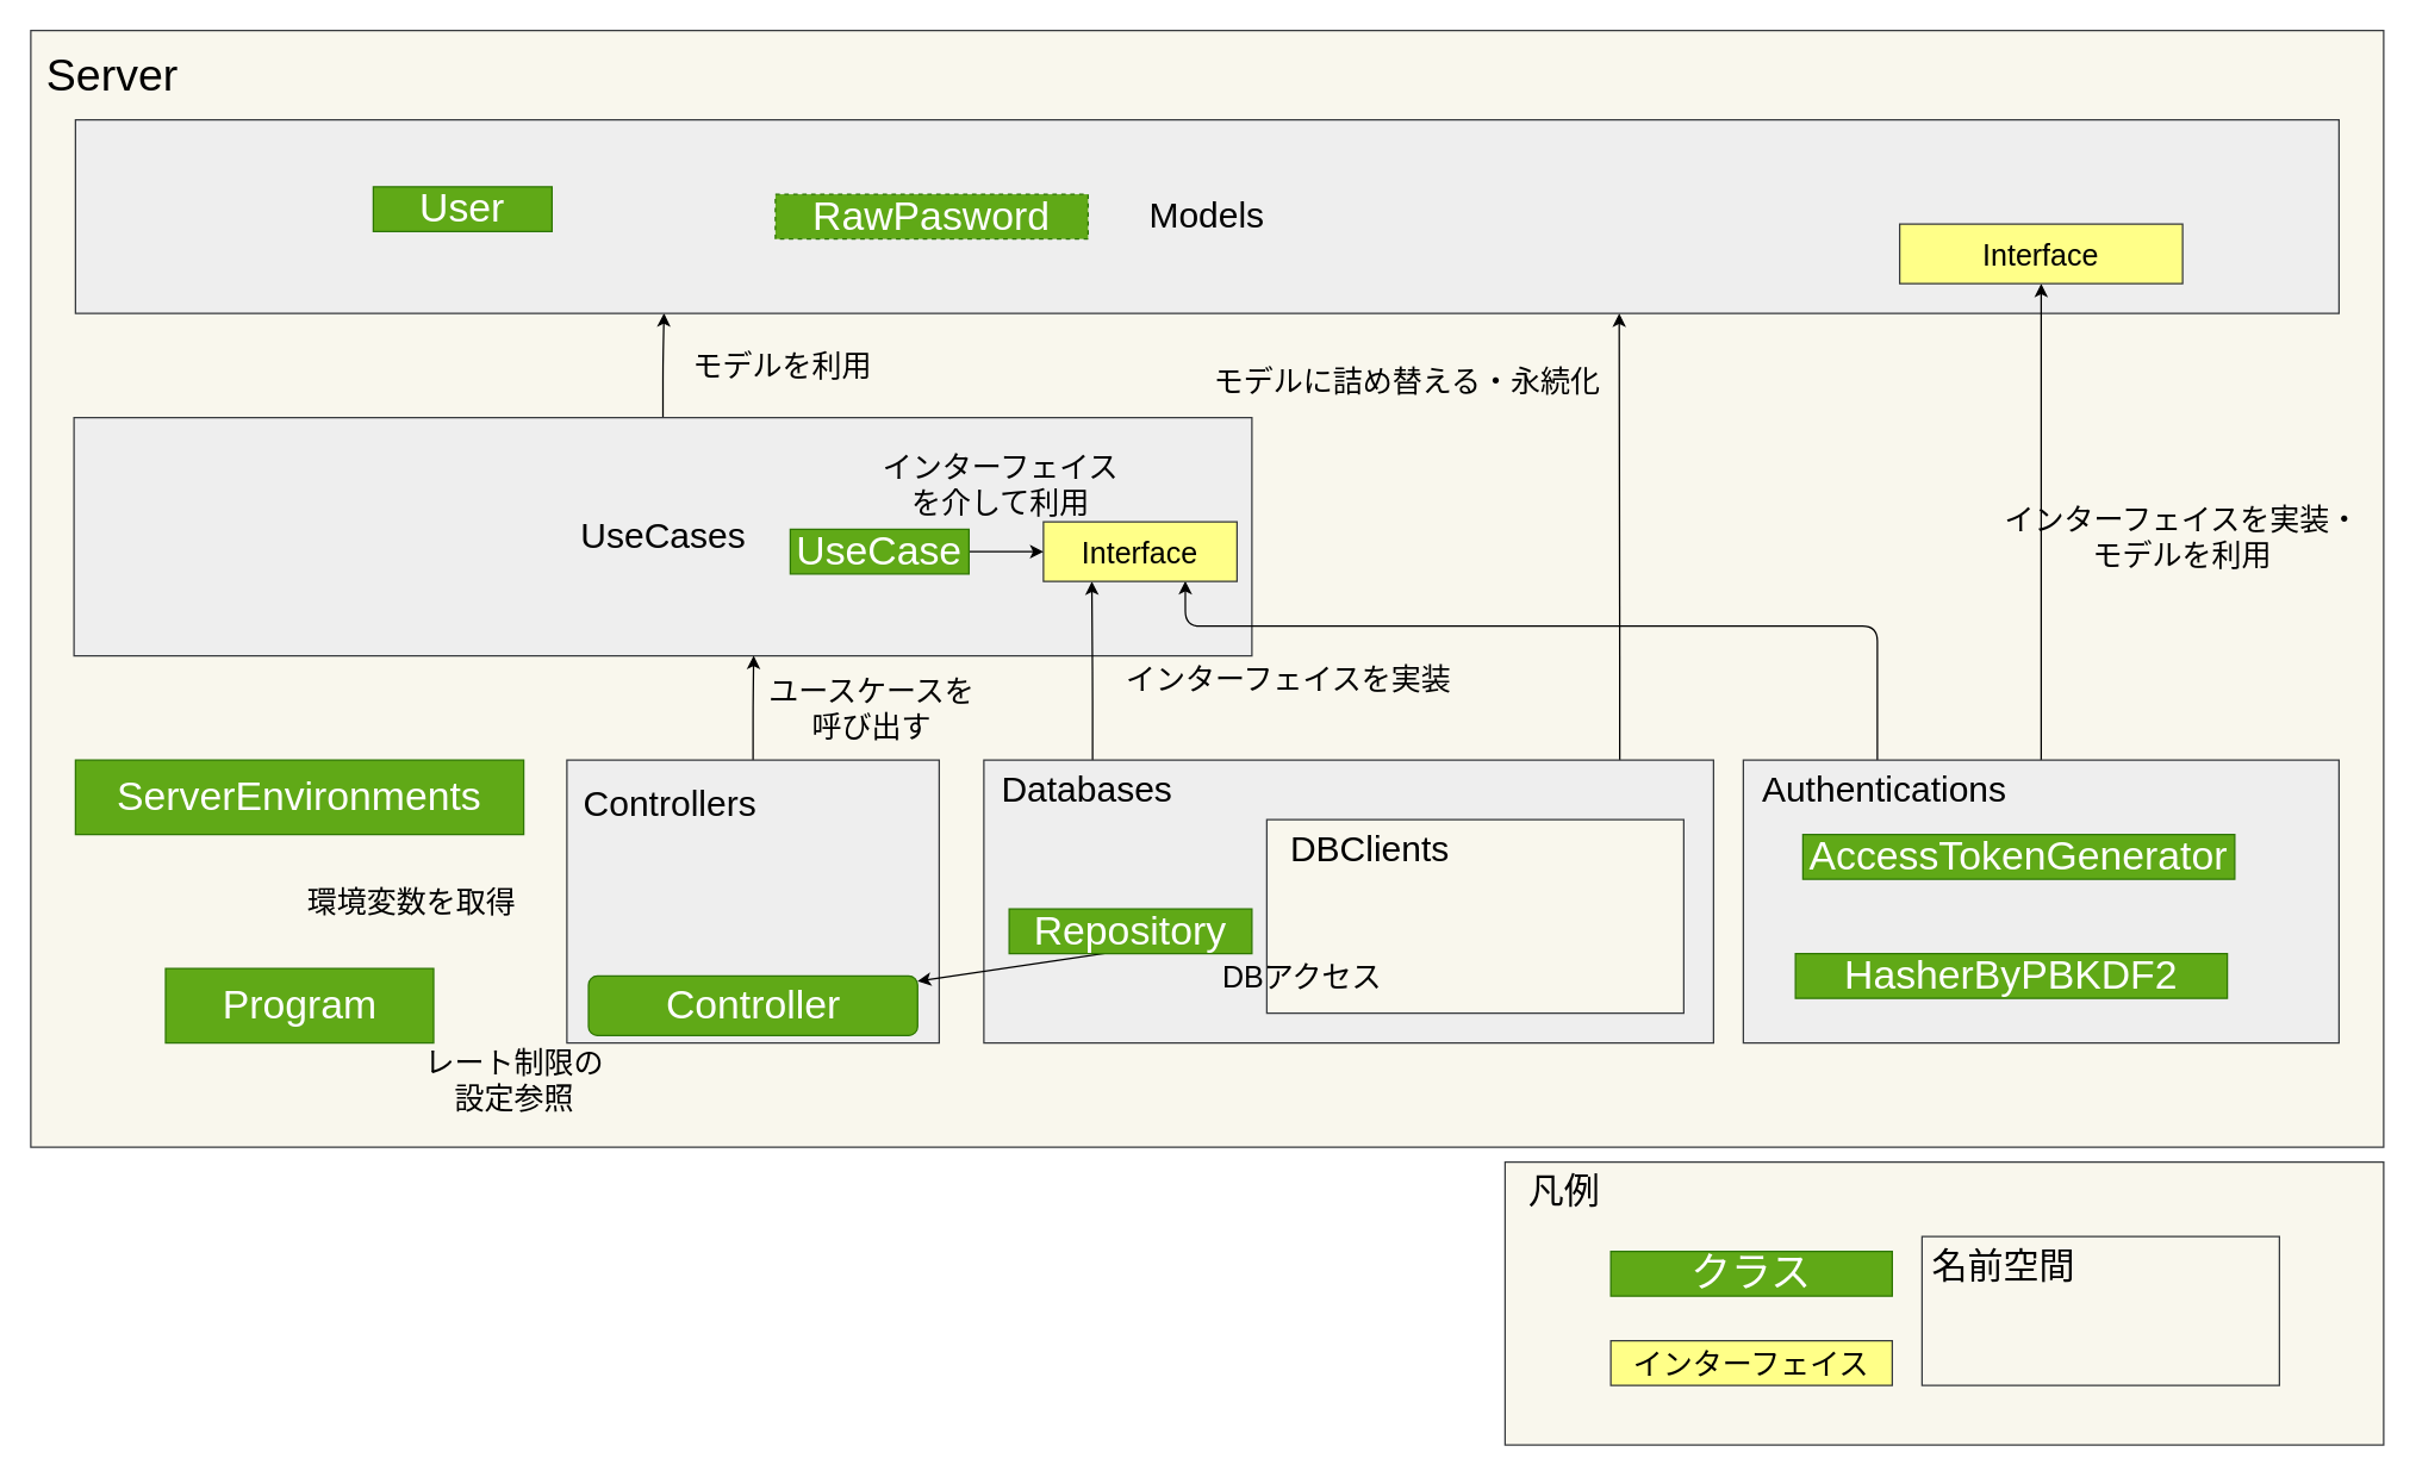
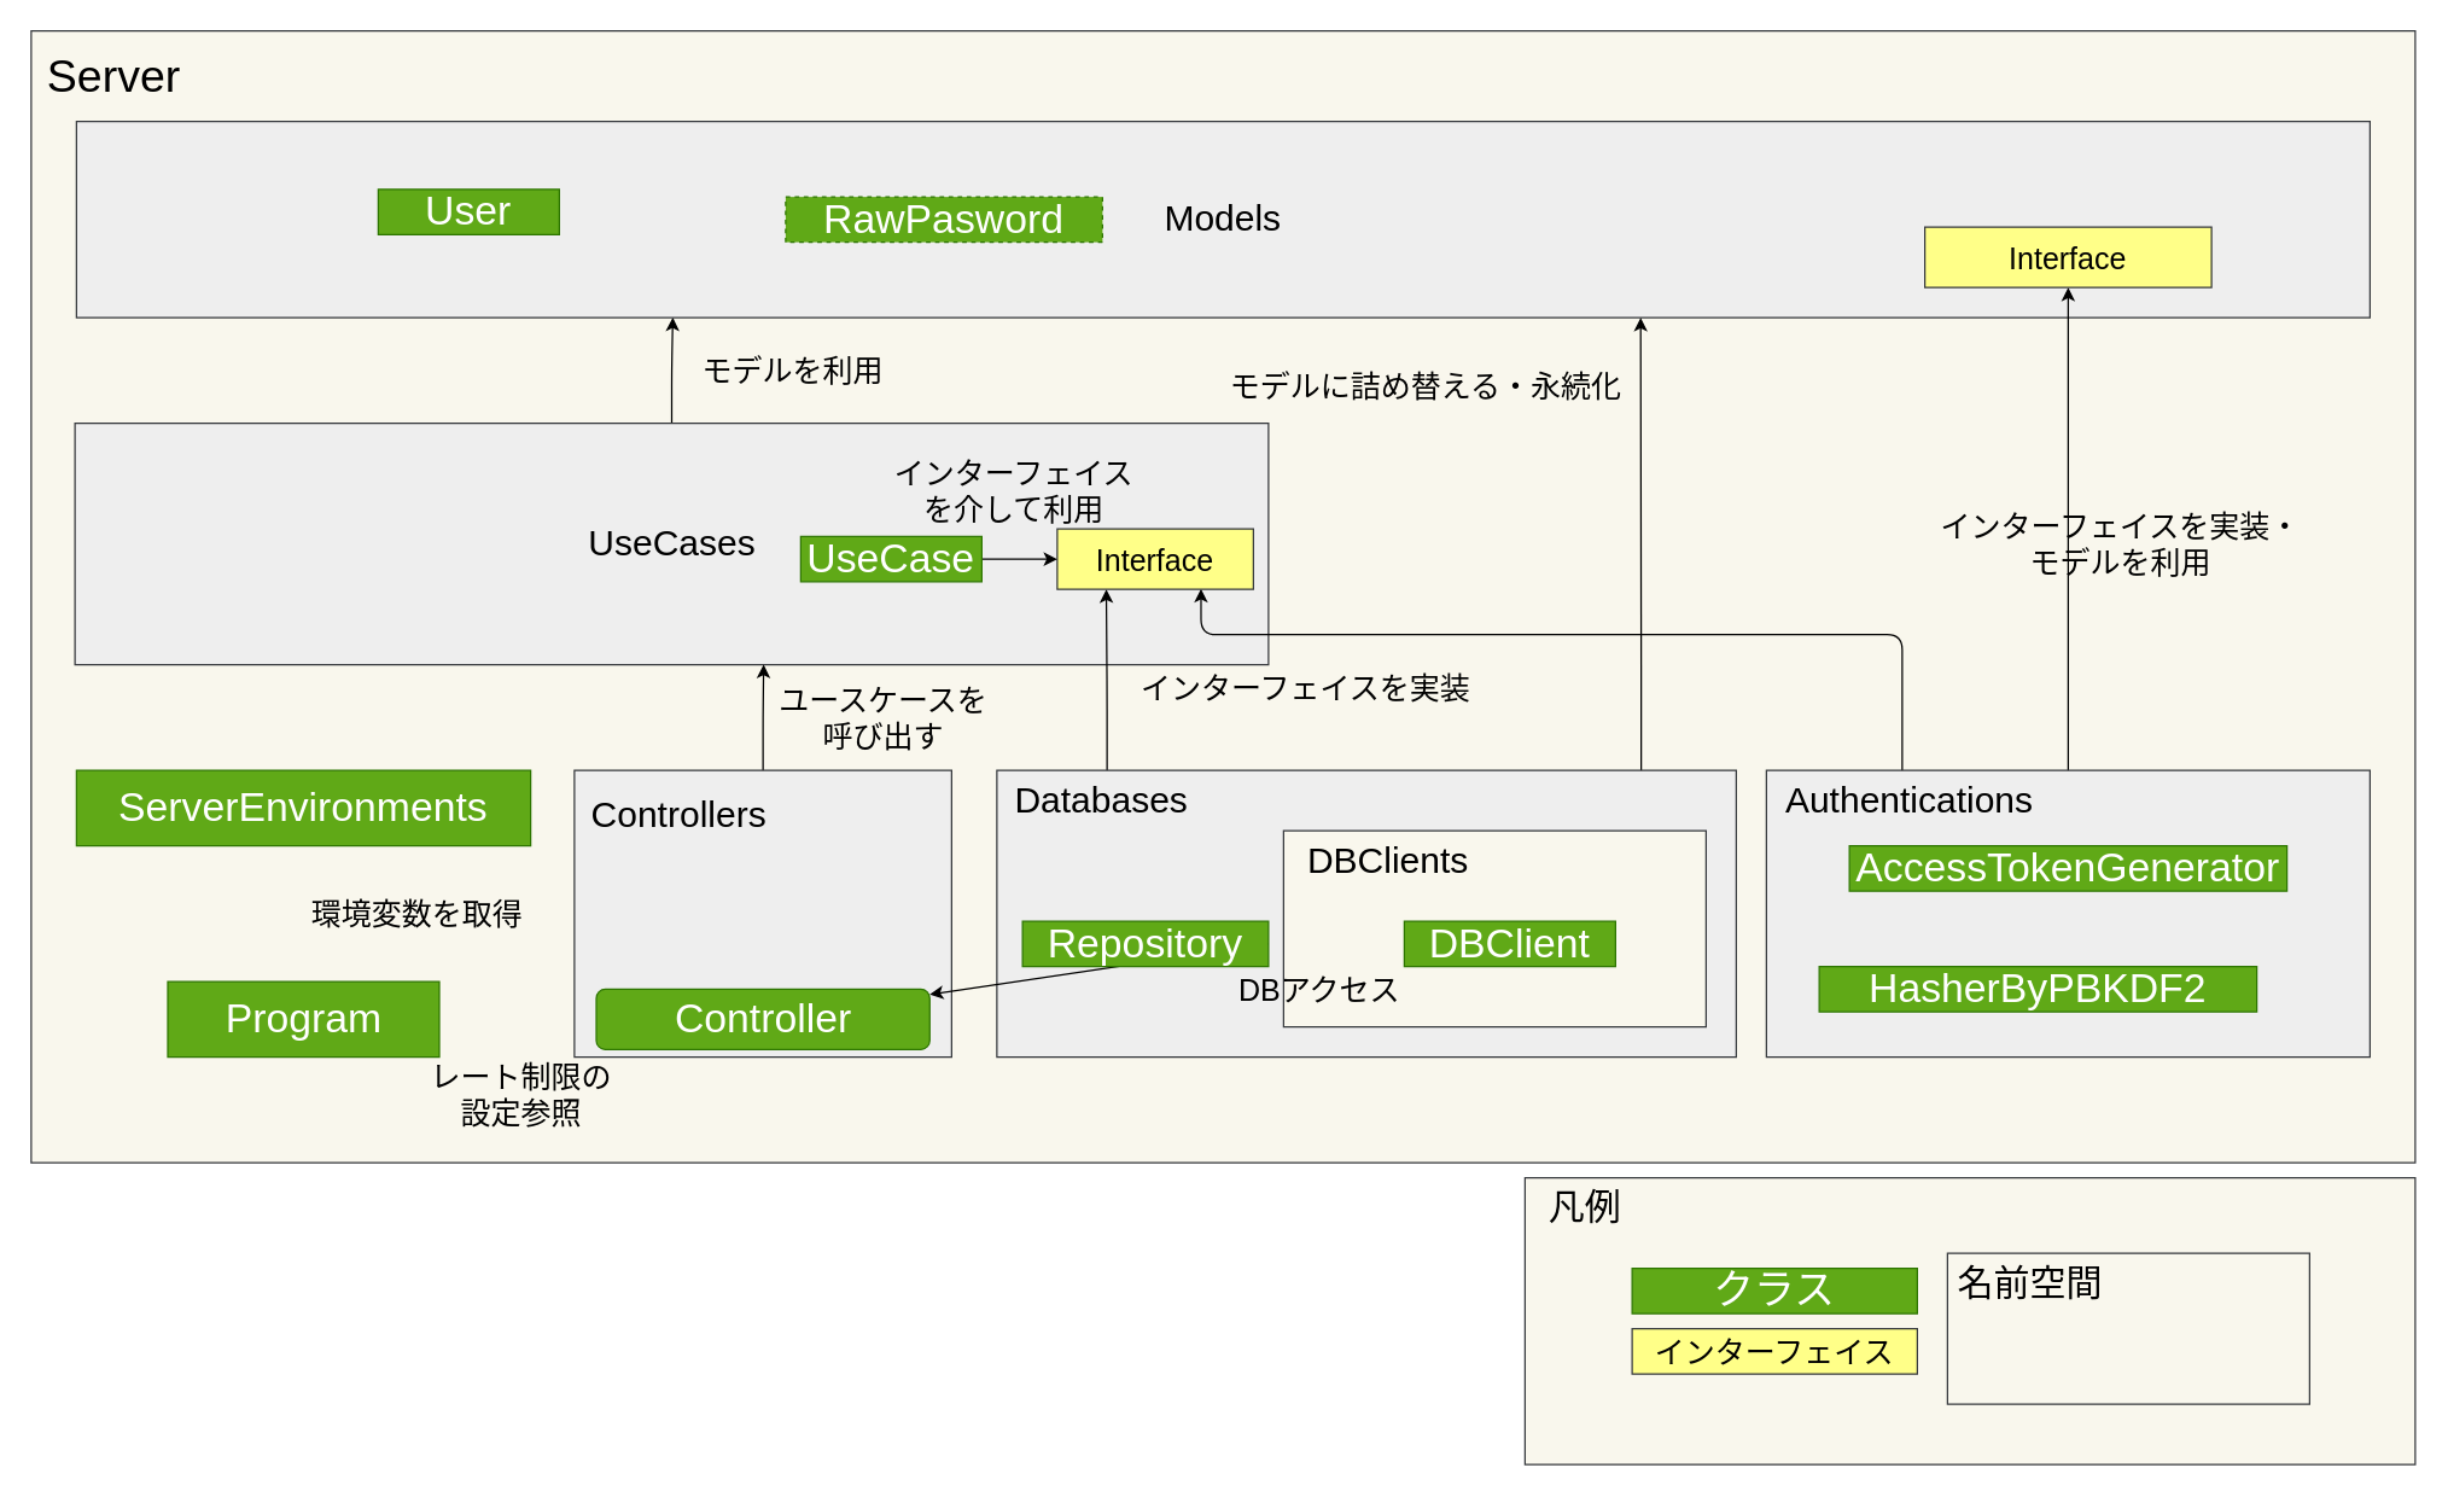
- <mxCell id="42" value="インターフェイスを実装・&lt;br&gt;モデルを利用" style="text;html=1;strokeColor=none;fillColor=none;align=center;verticalAlign=middle;whiteSpace=wrap;rounded=0;fontSize=20;fontColor=#000000;" vertex="1" parent="1"><mxGeometry x="1340" y="335" width="250" height="50" as="geometry" /></mxCell>
+ <mxCell id="42" value="インターフェイスを実装・&lt;br&gt;モデルを利用" style="text;html=1;strokeColor=none;fillColor=none;align=center;verticalAlign=middle;whiteSpace=wrap;rounded=0;fontSize=20;fontColor=#000000;" vertex="1" parent="1"><mxGeometry x="1280" y="335" width="250" height="50" as="geometry" /></mxCell>
- <mxCell id="31" value="&lt;span style=&quot;font-size: 27px;&quot;&gt;AccessTokenGenerator&lt;/span&gt;" style="rounded=0;whiteSpace=wrap;html=1;fillColor=#60a917;fontColor=#ffffff;strokeColor=#2D7600;" vertex="1" parent="1"><mxGeometry x="1210" y="560" width="290" height="30" as="geometry" /></mxCell>
+ <mxCell id="31" value="&lt;span style=&quot;font-size: 27px;&quot;&gt;AccessTokenGenerator&lt;/span&gt;" style="rounded=0;whiteSpace=wrap;html=1;fillColor=#60a917;fontColor=#ffffff;strokeColor=#2D7600;" vertex="1" parent="1"><mxGeometry x="1225" y="560" width="290" height="30" as="geometry" /></mxCell>
+ <mxCell id="26" value="&lt;span style=&quot;font-size: 27px;&quot;&gt;DBClient&lt;/span&gt;" style="rounded=0;whiteSpace=wrap;html=1;fillColor=#60a917;fontColor=#ffffff;strokeColor=#2D7600;" vertex="1" parent="1"><mxGeometry x="930" y="610" width="140" height="30" as="geometry" /></mxCell>
- <mxCell id="47" value="&lt;span style=&quot;font-size: 20px;&quot;&gt;インターフェイス&lt;br style=&quot;font-size: 20px;&quot;&gt;&lt;/span&gt;" style="rounded=0;whiteSpace=wrap;html=1;fillColor=#ffff88;strokeColor=#36393d;fontColor=#000000;fontSize=20;" vertex="1" parent="1"><mxGeometry x="1081" y="900" width="189" height="30" as="geometry" /></mxCell>
+ <mxCell id="47" value="&lt;span style=&quot;font-size: 20px;&quot;&gt;インターフェイス&lt;br style=&quot;font-size: 20px;&quot;&gt;&lt;/span&gt;" style="rounded=0;whiteSpace=wrap;html=1;fillColor=#ffff88;strokeColor=#36393d;fontColor=#000000;fontSize=20;" vertex="1" parent="1"><mxGeometry x="1081" y="880" width="189" height="30" as="geometry" /></mxCell>
